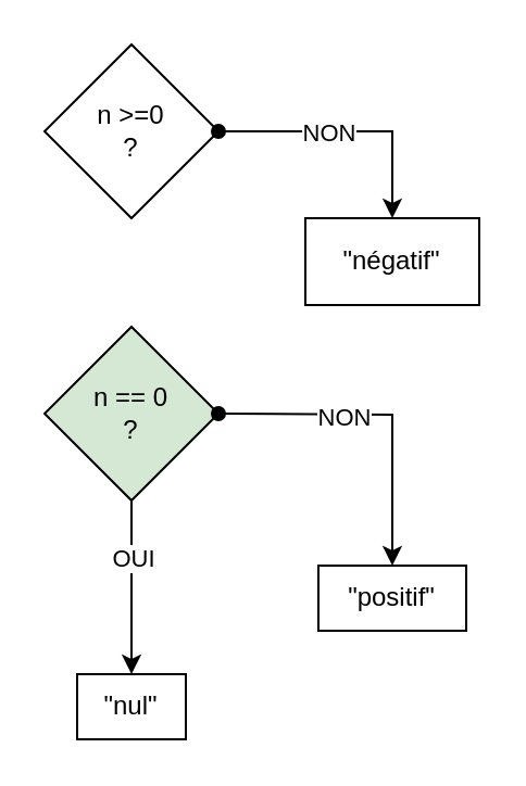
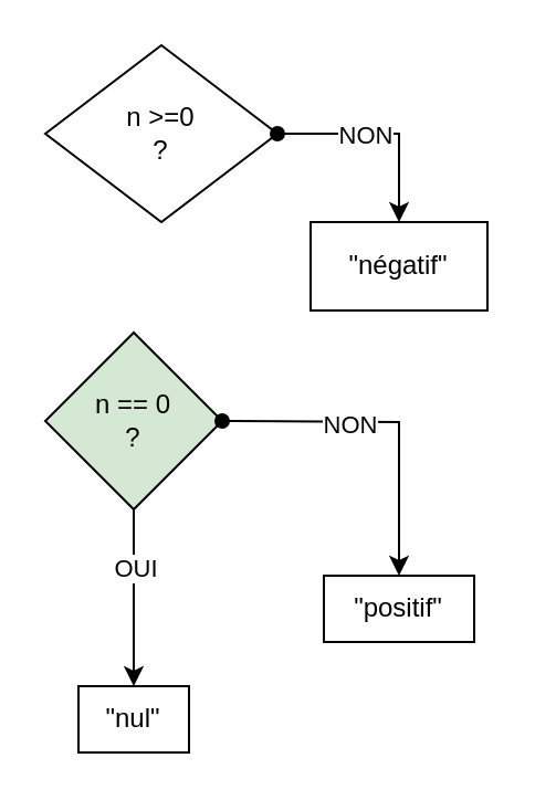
- <mxCell id="2" value="n &amp;gt;=0&lt;br&gt;?" style="rhombus;whiteSpace=wrap;html=1;" parent="1" vertex="1"><mxGeometry x="20" y="20" width="80" height="80" as="geometry" /></mxCell>
+ <mxCell id="2" value="n &amp;gt;=0&lt;br&gt;?" style="rhombus;whiteSpace=wrap;html=1;" parent="1" vertex="1"><mxGeometry x="20" y="20" width="105" height="80" as="geometry" /></mxCell>
